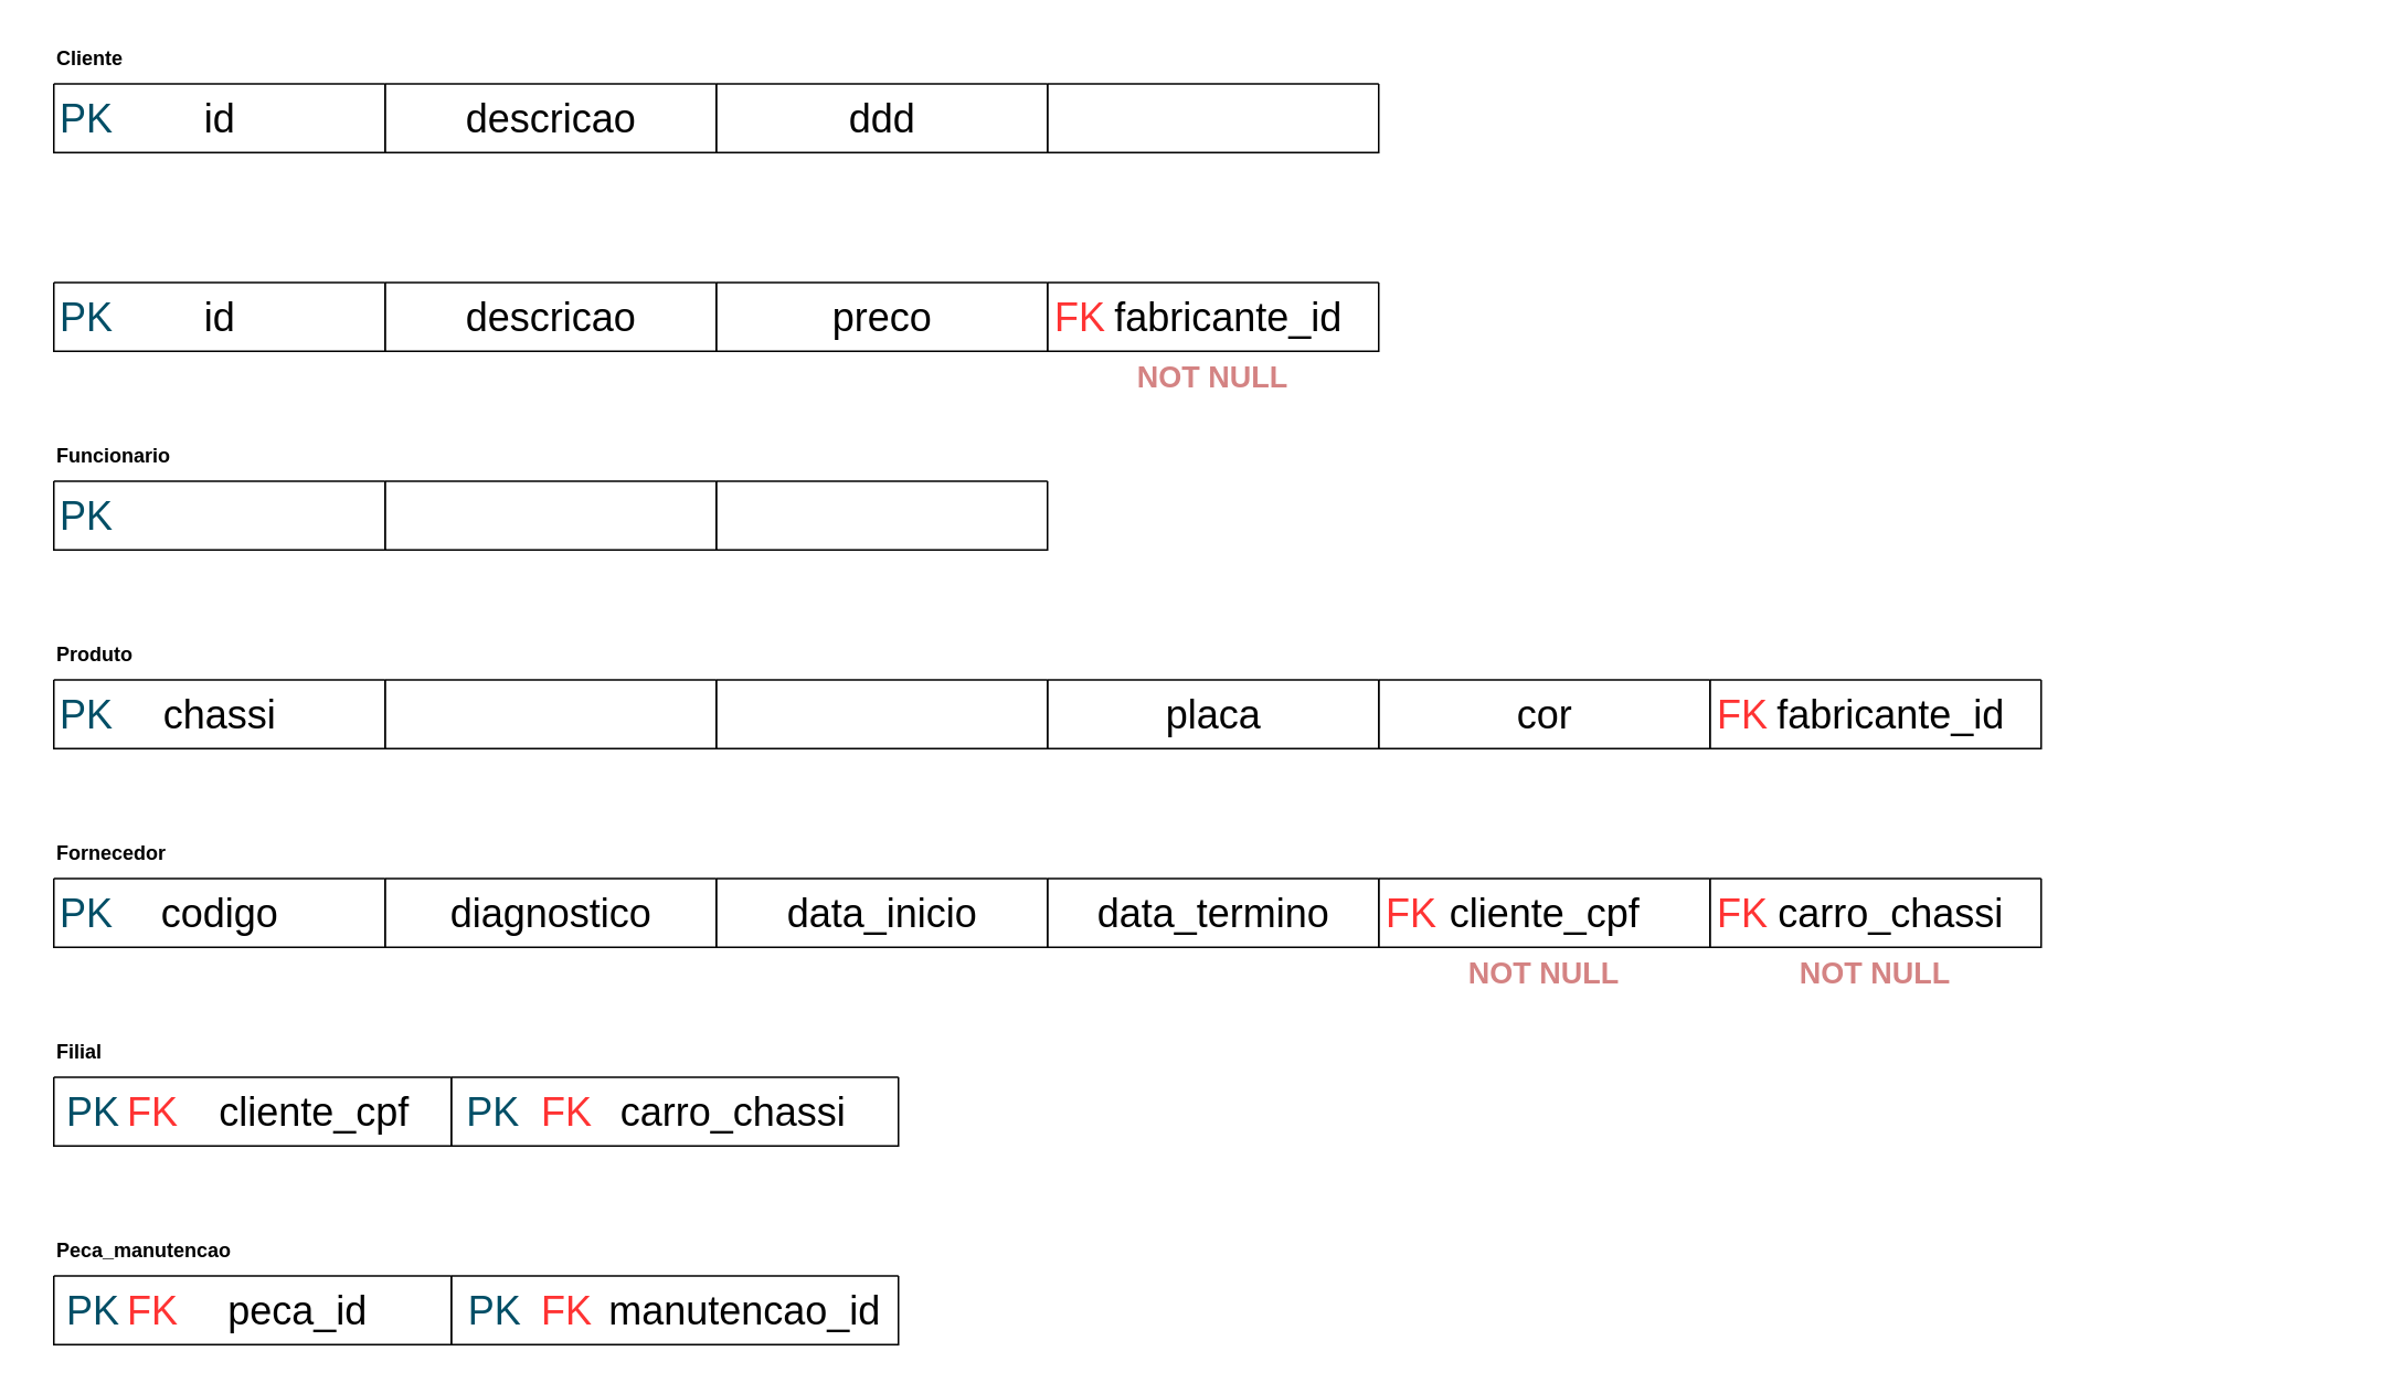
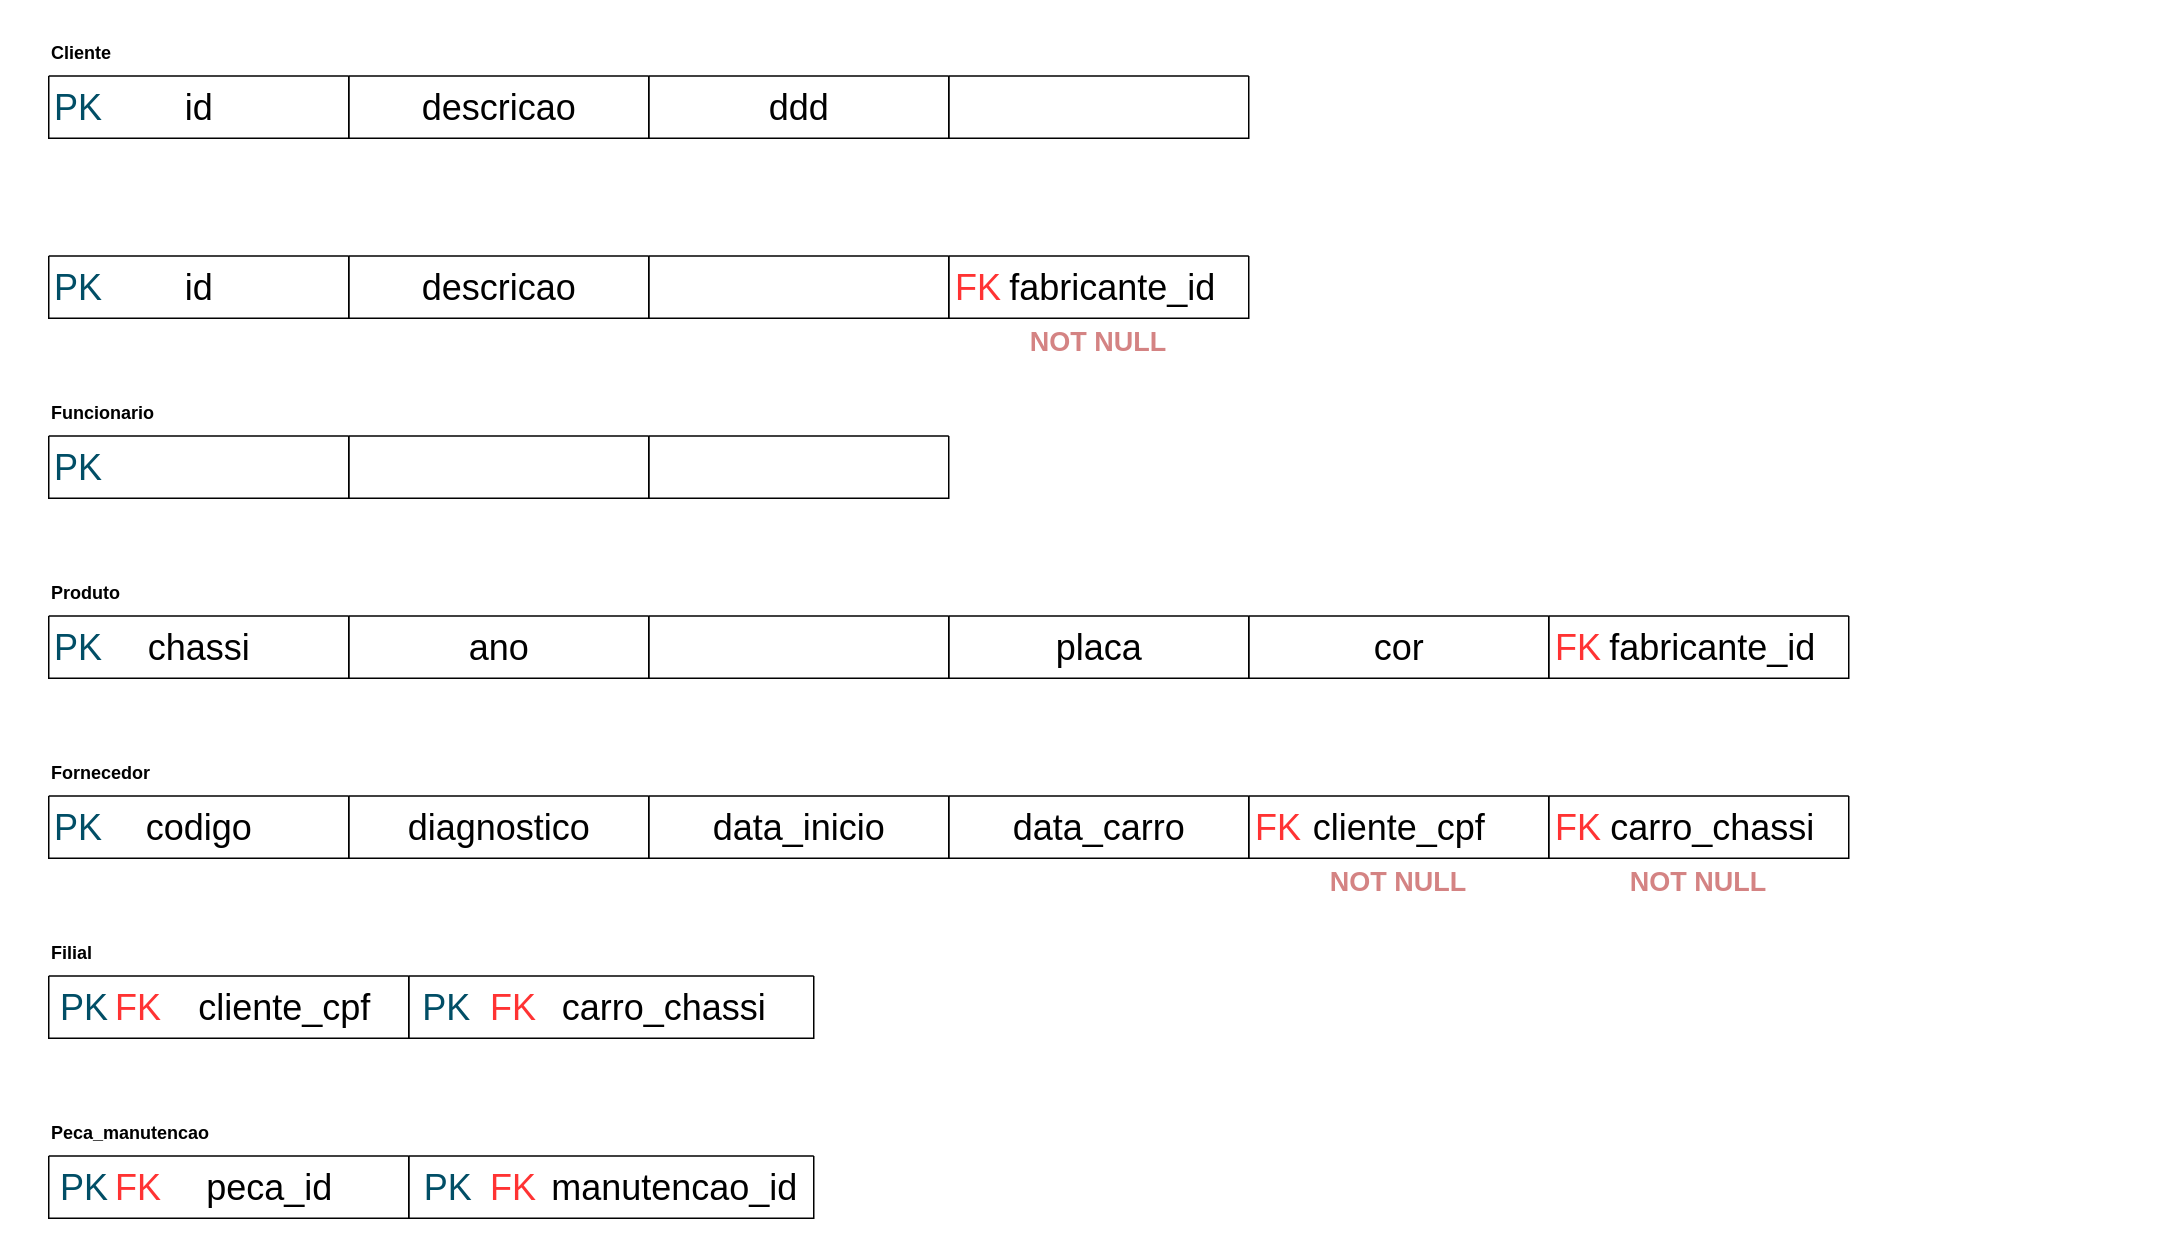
- <mxCell id="13" value="&lt;font style=&quot;font-size: 24px;&quot;&gt;preco&lt;/font&gt;" style="text;html=1;align=center;verticalAlign=middle;resizable=0;points=[];autosize=1;strokeColor=none;fillColor=none;" parent="12" vertex="1"><mxGeometry x="60" y="1.5" width="80" height="40" as="geometry" /></mxCell>
+ <mxCell id="37" value="&lt;font style=&quot;font-size: 24px;&quot;&gt;ano&lt;/font&gt;" style="text;html=1;align=center;verticalAlign=middle;resizable=0;points=[];autosize=1;strokeColor=none;fillColor=none;" parent="36" vertex="1"><mxGeometry x="70" y="1.5" width="60" height="40" as="geometry" /></mxCell>
- <mxCell id="79" value="&lt;font style=&quot;font-size: 24px;&quot;&gt;data_termino&lt;/font&gt;" style="text;html=1;align=center;verticalAlign=middle;resizable=0;points=[];autosize=1;strokeColor=none;fillColor=none;" parent="78" vertex="1"><mxGeometry x="20" y="1.5" width="160" height="40" as="geometry" /></mxCell>
+ <mxCell id="79" value="&lt;font style=&quot;font-size: 24px;&quot;&gt;data_carro&lt;/font&gt;" style="text;html=1;align=center;verticalAlign=middle;resizable=0;points=[];autosize=1;strokeColor=none;fillColor=none;" parent="78" vertex="1"><mxGeometry x="20" y="1.5" width="160" height="40" as="geometry" /></mxCell>
